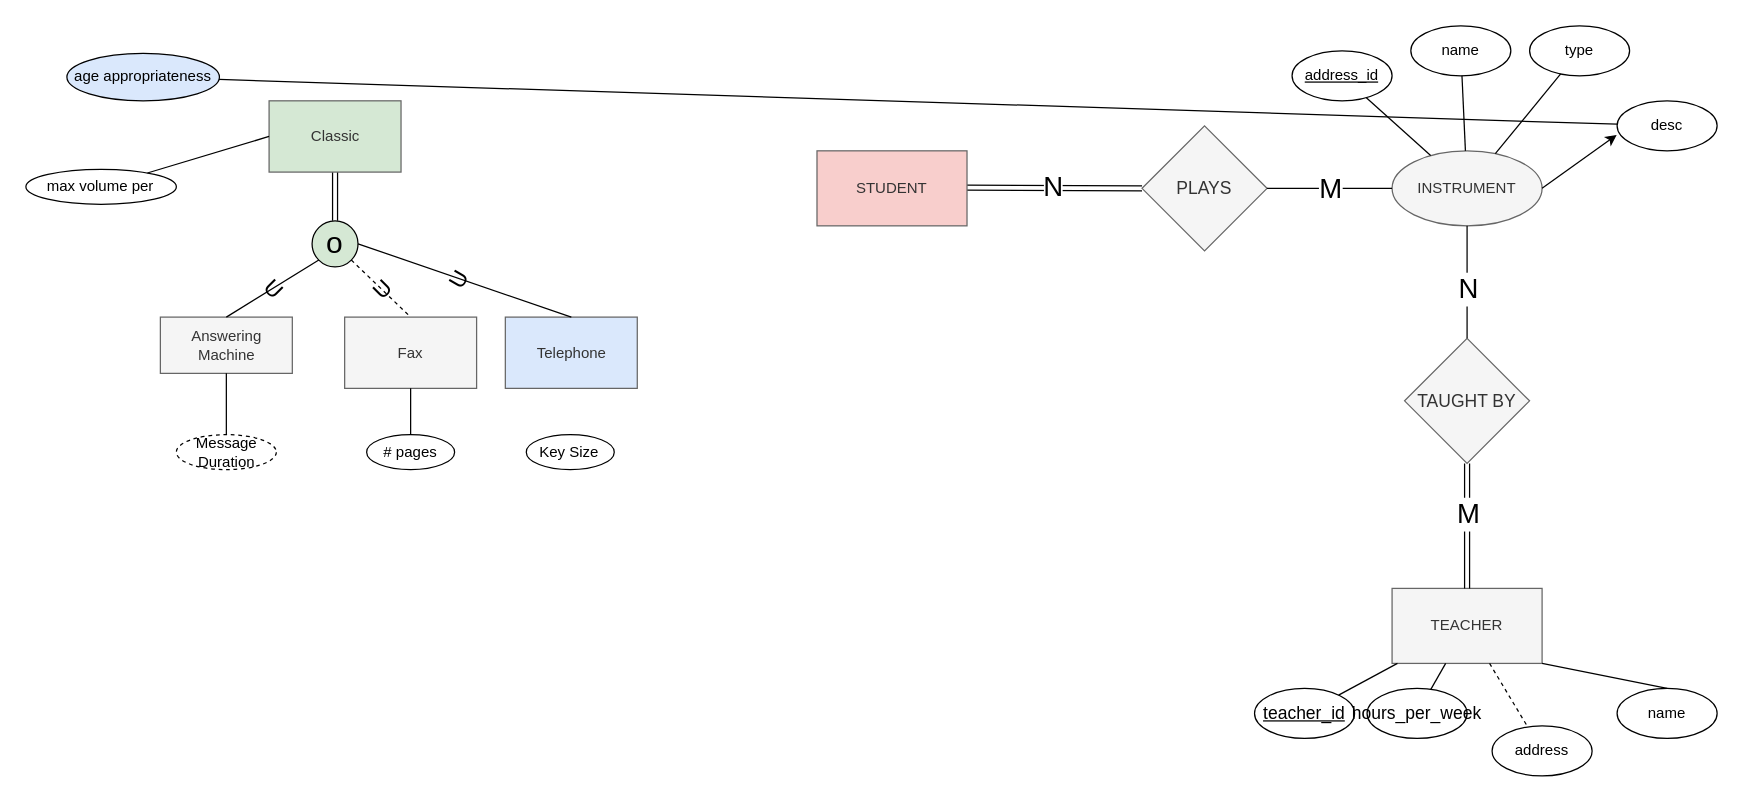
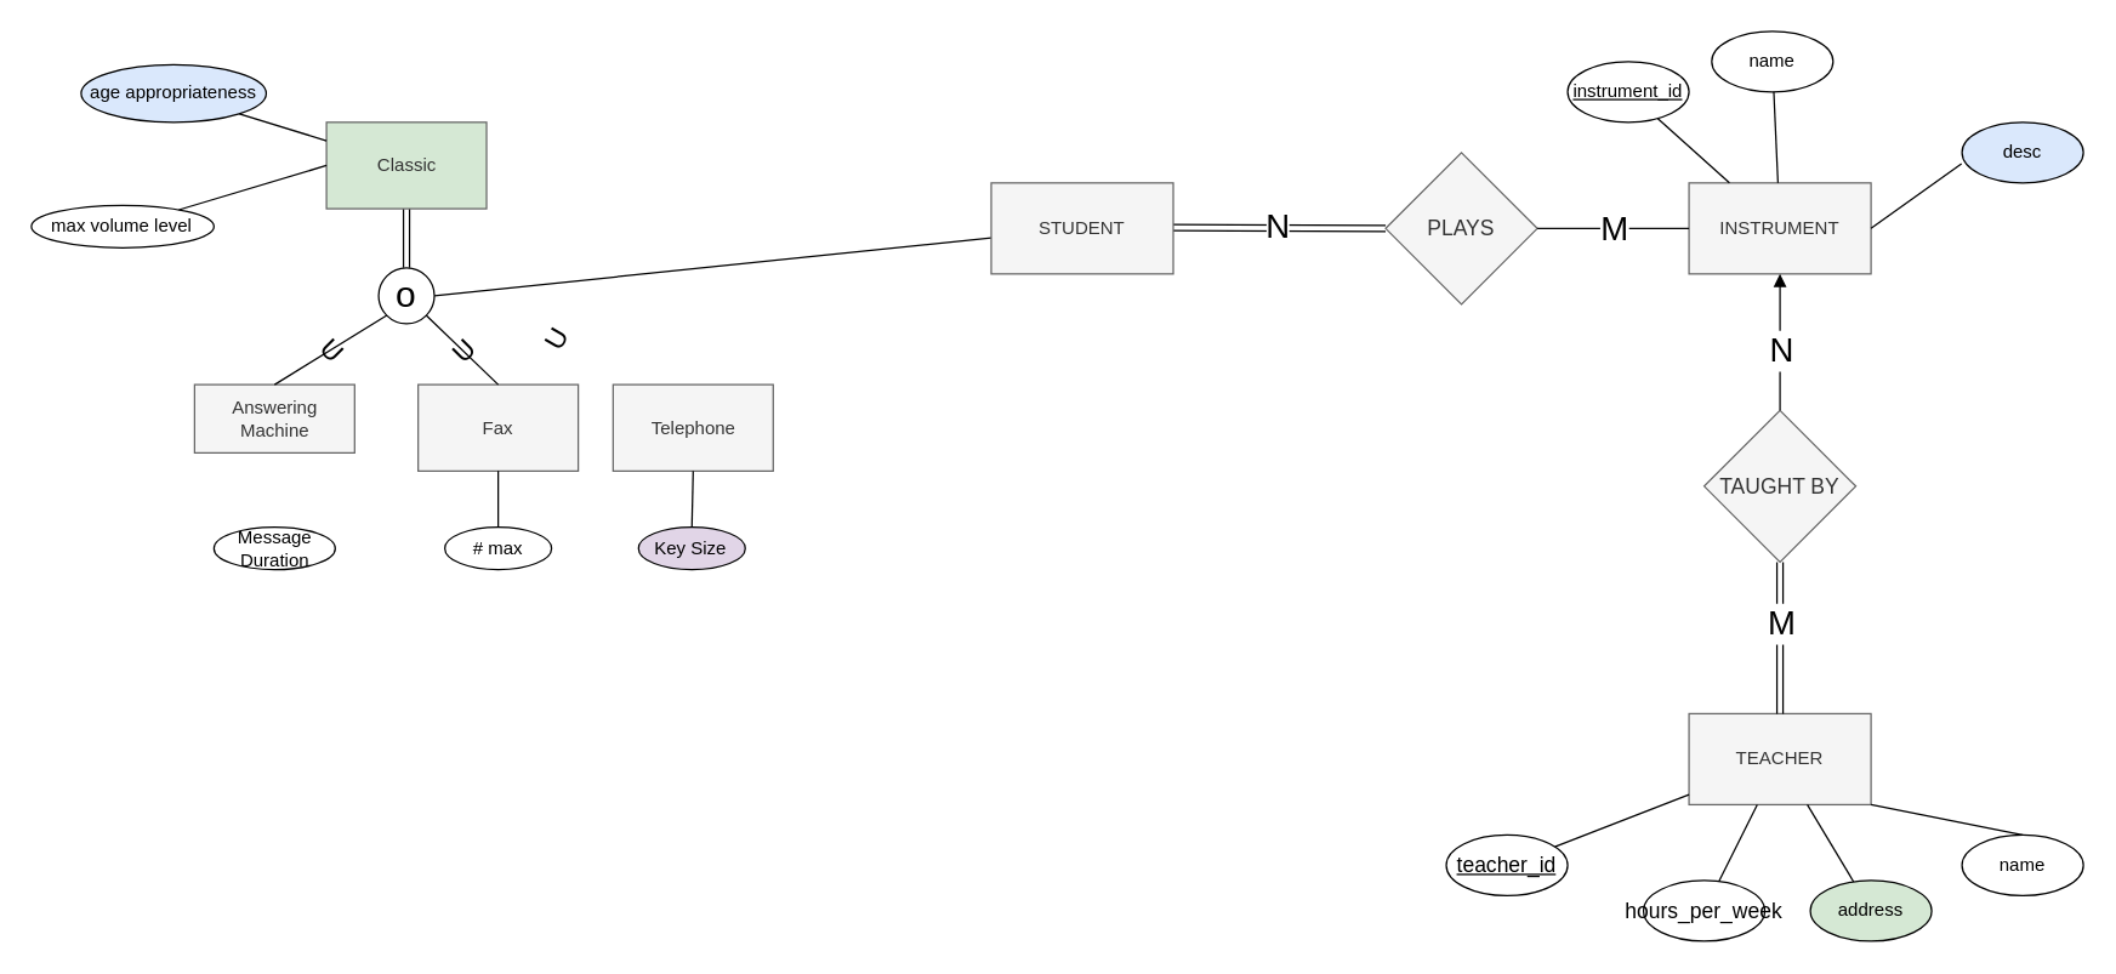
- <mxCell id="16" value="type" style="ellipse;whiteSpace=wrap;html=1;strokeWidth=1;" parent="1" vertex="1"><mxGeometry x="1223" y="20" width="80" height="40" as="geometry" /></mxCell>
- <mxCell id="3" value="&lt;u&gt;address_id&lt;/u&gt;" style="ellipse;whiteSpace=wrap;html=1;strokeWidth=1;" parent="1" vertex="1"><mxGeometry x="1033" y="40" width="80" height="40" as="geometry" /></mxCell>
+ <mxCell id="3" value="&lt;u&gt;instrument_id&lt;/u&gt;" style="ellipse;whiteSpace=wrap;html=1;strokeWidth=1;" parent="1" vertex="1"><mxGeometry x="1033" y="40" width="80" height="40" as="geometry" /></mxCell>
- <mxCell id="33" value="" style="endArrow=none;html=1;" parent="1" source="32" target="18" edge="1"><mxGeometry x="-481.69" y="-114.25" width="50" height="50" as="geometry"><mxPoint x="352.498" y="228.775" as="sourcePoint" /><mxPoint x="374.445" y="161.991" as="targetPoint" /></mxGeometry></mxCell>
+ <mxCell id="33" value="" style="endArrow=none;html=1;" parent="1" source="32" target="31" edge="1"><mxGeometry x="-481.69" y="-114.25" width="50" height="50" as="geometry"><mxPoint x="352.498" y="228.775" as="sourcePoint" /><mxPoint x="374.445" y="161.991" as="targetPoint" /></mxGeometry></mxCell>
- <mxCell id="17" value="" style="endArrow=none;html=1;" parent="1" source="2" target="16" edge="1"><mxGeometry width="50" height="50" relative="1" as="geometry"><mxPoint x="1346.59" y="130" as="sourcePoint" /><mxPoint x="1788" y="263.85" as="targetPoint" /></mxGeometry></mxCell>
- <mxCell id="18" value="desc" style="ellipse;whiteSpace=wrap;html=1;strokeWidth=1;" parent="1" vertex="1"><mxGeometry x="1293" y="80" width="80" height="40" as="geometry" /></mxCell>
+ <mxCell id="18" value="desc" style="ellipse;whiteSpace=wrap;html=1;strokeWidth=1;fillColor=#dae8fc;" parent="1" vertex="1"><mxGeometry x="1293" y="80" width="80" height="40" as="geometry" /></mxCell>
- <mxCell id="19" value="" style="endArrow=classic;html=1;entryX=-0.004;entryY=0.683;entryDx=0;entryDy=0;exitX=1;exitY=0.5;exitDx=0;exitDy=0;entryPerimeter=0;" parent="1" source="2" target="18" edge="1"><mxGeometry width="50" height="50" relative="1" as="geometry"><mxPoint x="1316.59" y="180" as="sourcePoint" /><mxPoint x="1448" y="130" as="targetPoint" /></mxGeometry></mxCell>
+ <mxCell id="19" value="" style="endArrow=none;html=1;entryX=-0.004;entryY=0.683;entryDx=0;entryDy=0;exitX=1;exitY=0.5;exitDx=0;exitDy=0;entryPerimeter=0;" parent="1" source="2" target="18" edge="1"><mxGeometry width="50" height="50" relative="1" as="geometry"><mxPoint x="1316.59" y="180" as="sourcePoint" /><mxPoint x="1448" y="130" as="targetPoint" /></mxGeometry></mxCell>
- <mxCell id="34" value="max volume per" style="ellipse;whiteSpace=wrap;html=1;strokeWidth=1;" parent="1" vertex="1"><mxGeometry x="20.21" y="134.75" width="120.36" height="28" as="geometry" /></mxCell>
+ <mxCell id="34" value="max volume level" style="ellipse;whiteSpace=wrap;html=1;strokeWidth=1;" parent="1" vertex="1"><mxGeometry x="20.21" y="134.75" width="120.36" height="28" as="geometry" /></mxCell>
- <mxCell id="52" value="STUDENT" style="rounded=0;whiteSpace=wrap;html=1;fillColor=#f8cecc;strokeColor=#666666;fontColor=#333333;" parent="1" vertex="1"><mxGeometry x="653" y="120" width="120" height="60" as="geometry" /></mxCell>
+ <mxCell id="52" value="STUDENT" style="rounded=0;whiteSpace=wrap;html=1;fillColor=#f5f5f5;strokeColor=#666666;fontColor=#333333;" parent="1" vertex="1"><mxGeometry x="653" y="120" width="120" height="60" as="geometry" /></mxCell>
- <mxCell id="2" value="INSTRUMENT" style="ellipse;whiteSpace=wrap;html=1;fillColor=#f5f5f5;strokeColor=#666666;fontColor=#333333;" parent="1" vertex="1"><mxGeometry x="1113" y="120" width="120" height="60" as="geometry" /></mxCell>
+ <mxCell id="2" value="INSTRUMENT" style="rounded=0;whiteSpace=wrap;html=1;fillColor=#f5f5f5;strokeColor=#666666;fontColor=#333333;" parent="1" vertex="1"><mxGeometry x="1113" y="120" width="120" height="60" as="geometry" /></mxCell>
- <mxCell id="28" value="" style="endArrow=none;html=1;entryX=0.5;entryY=1;entryDx=0;entryDy=0;" parent="1" source="25" target="2" edge="1"><mxGeometry width="50" height="50" relative="1" as="geometry"><mxPoint x="983" y="240" as="sourcePoint" /><mxPoint x="1083" y="240" as="targetPoint" /></mxGeometry></mxCell>
+ <mxCell id="28" value="" style="endArrow=block;html=1;entryX=0.5;entryY=1;entryDx=0;entryDy=0;" parent="1" source="25" target="2" edge="1"><mxGeometry width="50" height="50" relative="1" as="geometry"><mxPoint x="983" y="240" as="sourcePoint" /><mxPoint x="1083" y="240" as="targetPoint" /></mxGeometry></mxCell>
- <mxCell id="46" value="&lt;font style=&quot;font-size: 24px&quot;&gt;o&lt;/font&gt;" style="ellipse;whiteSpace=wrap;html=1;aspect=fixed;fillColor=#d5e8d4;" parent="1" vertex="1"><mxGeometry x="249.13" y="176" width="36.75" height="36.75" as="geometry" /></mxCell>
+ <mxCell id="46" value="&lt;font style=&quot;font-size: 24px&quot;&gt;o&lt;/font&gt;" style="ellipse;whiteSpace=wrap;html=1;aspect=fixed;" parent="1" vertex="1"><mxGeometry x="249.13" y="176" width="36.75" height="36.75" as="geometry" /></mxCell>
- <mxCell id="49" value="" style="endArrow=none;html=1;exitX=1;exitY=0.5;exitDx=0;exitDy=0;entryX=0.5;entryY=0;entryDx=0;entryDy=0;" parent="1" source="46" target="40" edge="1"><mxGeometry width="50" height="50" relative="1" as="geometry"><mxPoint x="290.498" y="217.368" as="sourcePoint" /><mxPoint x="337.957" y="263" as="targetPoint" /></mxGeometry></mxCell>
+ <mxCell id="49" value="" style="endArrow=none;html=1;exitX=1;exitY=0.5;exitDx=0;exitDy=0;" parent="1" source="46" target="52" edge="1"><mxGeometry width="50" height="50" relative="1" as="geometry"><mxPoint x="290.498" y="217.368" as="sourcePoint" /><mxPoint x="337.957" y="263" as="targetPoint" /></mxGeometry></mxCell>
- <mxCell id="43" value="" style="endArrow=none;html=1;exitX=1;exitY=1;exitDx=0;exitDy=0;entryX=0.5;entryY=0;entryDx=0;entryDy=0;dashed=1;" parent="1" source="46" target="38" edge="1"><mxGeometry width="50" height="50" relative="1" as="geometry"><mxPoint x="271.607" y="202.747" as="sourcePoint" /><mxPoint x="333" y="257" as="targetPoint" /></mxGeometry></mxCell>
+ <mxCell id="43" value="" style="endArrow=none;html=1;exitX=1;exitY=1;exitDx=0;exitDy=0;entryX=0.5;entryY=0;entryDx=0;entryDy=0;" parent="1" source="46" target="38" edge="1"><mxGeometry width="50" height="50" relative="1" as="geometry"><mxPoint x="271.607" y="202.747" as="sourcePoint" /><mxPoint x="333" y="257" as="targetPoint" /></mxGeometry></mxCell>
- <mxCell id="40" value="Telephone" style="rounded=0;whiteSpace=wrap;html=1;fillColor=#dae8fc;strokeColor=#666666;fontColor=#333333;" parent="1" vertex="1"><mxGeometry x="403.709" y="253" width="105.536" height="57.0" as="geometry" /></mxCell>
+ <mxCell id="40" value="Telephone" style="rounded=0;whiteSpace=wrap;html=1;fillColor=#f5f5f5;strokeColor=#666666;fontColor=#333333;" parent="1" vertex="1"><mxGeometry x="403.709" y="253" width="105.536" height="57.0" as="geometry" /></mxCell>
- <mxCell id="45" value="" style="endArrow=none;html=1;exitX=0.5;exitY=1;exitDx=0;exitDy=0;entryX=0.5;entryY=0;entryDx=0;entryDy=0;startArrow=none;" parent="1" source="36" target="37" edge="1"><mxGeometry width="50" height="50" relative="1" as="geometry"><mxPoint x="216.064" y="236.346" as="sourcePoint" /><mxPoint x="181.997" y="282.5" as="targetPoint" /></mxGeometry></mxCell>
+ <mxCell id="42" value="" style="endArrow=none;html=1;exitX=0.5;exitY=1;exitDx=0;exitDy=0;entryX=0.5;entryY=0;entryDx=0;entryDy=0;" parent="1" source="40" target="41" edge="1"><mxGeometry x="-246.97" y="-77" width="50" height="50" as="geometry"><mxPoint x="450.769" y="152.5" as="sourcePoint" /><mxPoint x="412.81" y="174.458" as="targetPoint" /></mxGeometry></mxCell>
- <mxCell id="37" value="Message Duration" style="ellipse;whiteSpace=wrap;html=1;strokeWidth=1;dashed=1;" parent="1" vertex="1"><mxGeometry x="140.57" y="347" width="79.96" height="28" as="geometry" /></mxCell>
+ <mxCell id="37" value="Message Duration" style="ellipse;whiteSpace=wrap;html=1;strokeWidth=1;" parent="1" vertex="1"><mxGeometry x="140.57" y="347" width="79.96" height="28" as="geometry" /></mxCell>
- <mxCell id="39" value="# pages" style="ellipse;whiteSpace=wrap;html=1;strokeWidth=1;" parent="1" vertex="1"><mxGeometry x="292.78" y="347" width="70.36" height="28" as="geometry" /></mxCell>
+ <mxCell id="39" value="# max" style="ellipse;whiteSpace=wrap;html=1;strokeWidth=1;" parent="1" vertex="1"><mxGeometry x="292.78" y="347" width="70.36" height="28" as="geometry" /></mxCell>
- <mxCell id="41" value="Key Size" style="ellipse;whiteSpace=wrap;html=1;strokeWidth=1;" parent="1" vertex="1"><mxGeometry x="420.47" y="347" width="70.36" height="28" as="geometry" /></mxCell>
+ <mxCell id="41" value="Key Size" style="ellipse;whiteSpace=wrap;html=1;strokeWidth=1;fillColor=#e1d5e7;" parent="1" vertex="1"><mxGeometry x="420.47" y="347" width="70.36" height="28" as="geometry" /></mxCell>
- <mxCell id="12" value="" style="endArrow=none;html=1;dashed=1;" parent="1" source="7" target="13" edge="1"><mxGeometry width="50" height="50" relative="1" as="geometry"><mxPoint x="1162.996" y="510" as="sourcePoint" /><mxPoint x="1720.01" y="603.85" as="targetPoint" /></mxGeometry></mxCell>
+ <mxCell id="12" value="" style="endArrow=none;html=1;" parent="1" source="7" target="13" edge="1"><mxGeometry width="50" height="50" relative="1" as="geometry"><mxPoint x="1162.996" y="510" as="sourcePoint" /><mxPoint x="1720.01" y="603.85" as="targetPoint" /></mxGeometry></mxCell>
- <mxCell id="8" value="&lt;u&gt;&lt;font style=&quot;font-size: 14px;&quot;&gt;teacher_id&lt;/font&gt;&lt;/u&gt;" style="ellipse;whiteSpace=wrap;html=1;strokeWidth=1;" parent="1" vertex="1"><mxGeometry x="1003" y="550" width="80" height="40" as="geometry" /></mxCell>
+ <mxCell id="8" value="&lt;u&gt;&lt;font style=&quot;font-size: 14px;&quot;&gt;teacher_id&lt;/font&gt;&lt;/u&gt;" style="ellipse;whiteSpace=wrap;html=1;strokeWidth=1;" parent="1" vertex="1"><mxGeometry x="953" y="550" width="80" height="40" as="geometry" /></mxCell>
- <mxCell id="10" value="&lt;font style=&quot;font-size: 14px;&quot;&gt;hours_per_week&lt;/font&gt;" style="ellipse;whiteSpace=wrap;html=1;strokeWidth=1;" parent="1" vertex="1"><mxGeometry x="1093" y="550" width="80" height="40" as="geometry" /></mxCell>
+ <mxCell id="10" value="&lt;font style=&quot;font-size: 14px;&quot;&gt;hours_per_week&lt;/font&gt;" style="ellipse;whiteSpace=wrap;html=1;strokeWidth=1;" parent="1" vertex="1"><mxGeometry x="1083" y="580" width="80" height="40" as="geometry" /></mxCell>
- <mxCell id="13" value="address" style="ellipse;whiteSpace=wrap;html=1;strokeWidth=1;" parent="1" vertex="1"><mxGeometry x="1193" y="580" width="80" height="40" as="geometry" /></mxCell>
+ <mxCell id="13" value="address" style="ellipse;whiteSpace=wrap;html=1;strokeWidth=1;fillColor=#d5e8d4;" parent="1" vertex="1"><mxGeometry x="1193" y="580" width="80" height="40" as="geometry" /></mxCell>
